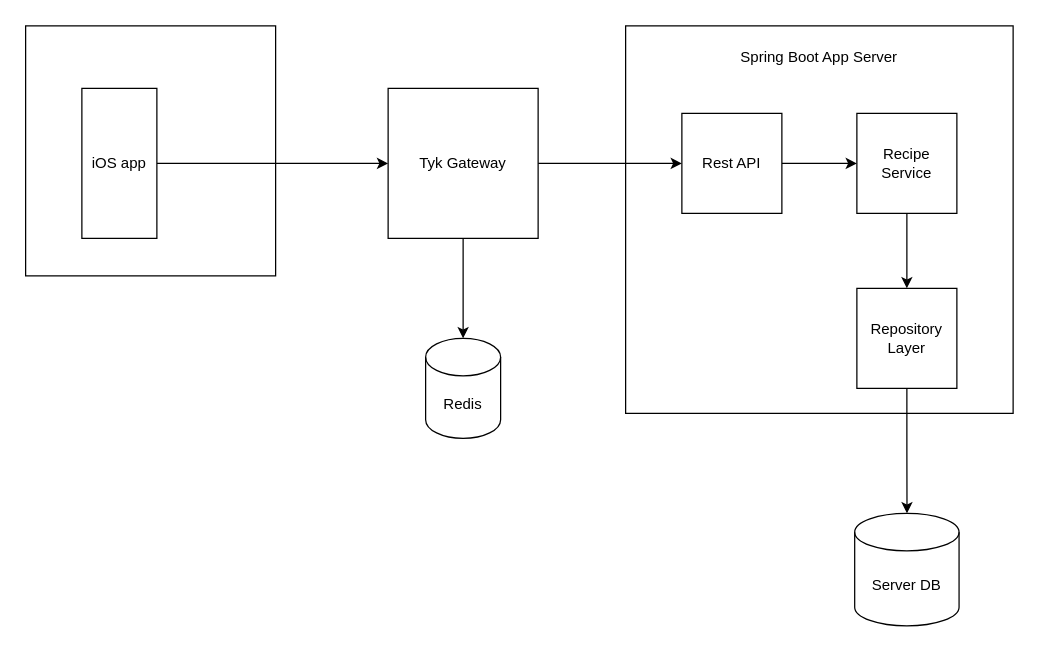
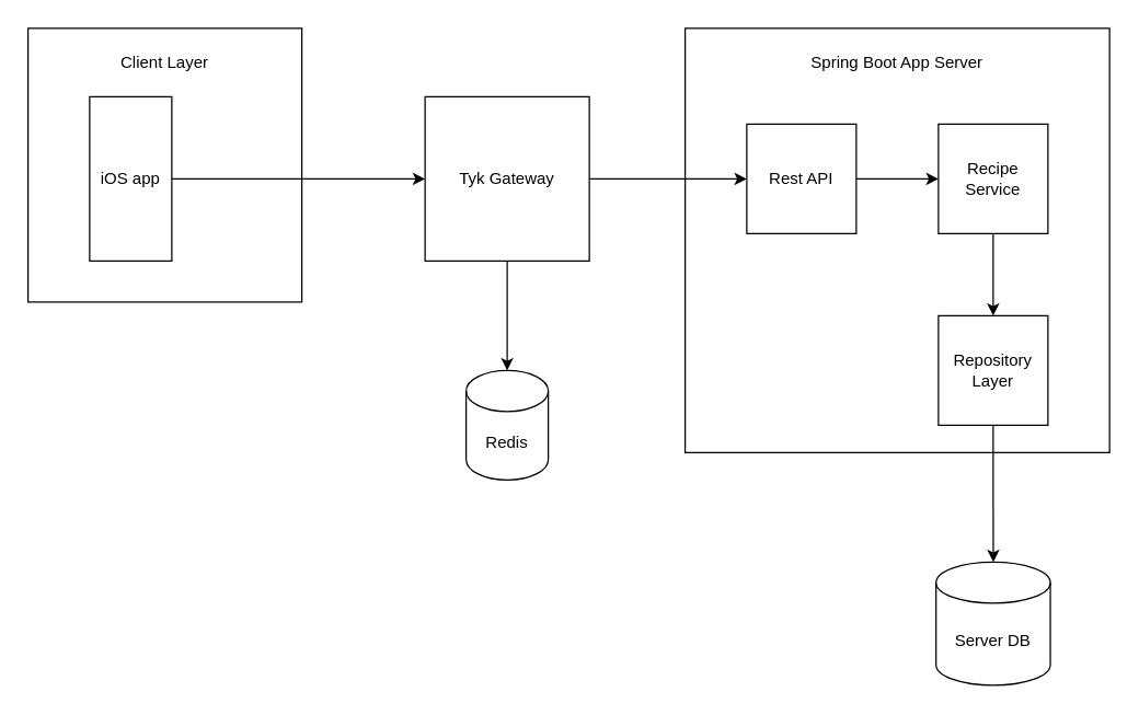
+ <mxCell id="14" value="Client Layer" style="text;html=1;align=center;verticalAlign=middle;whiteSpace=wrap;rounded=0;" parent="1" vertex="1"><mxGeometry x="70" y="30" width="100" height="30" as="geometry" /></mxCell>
